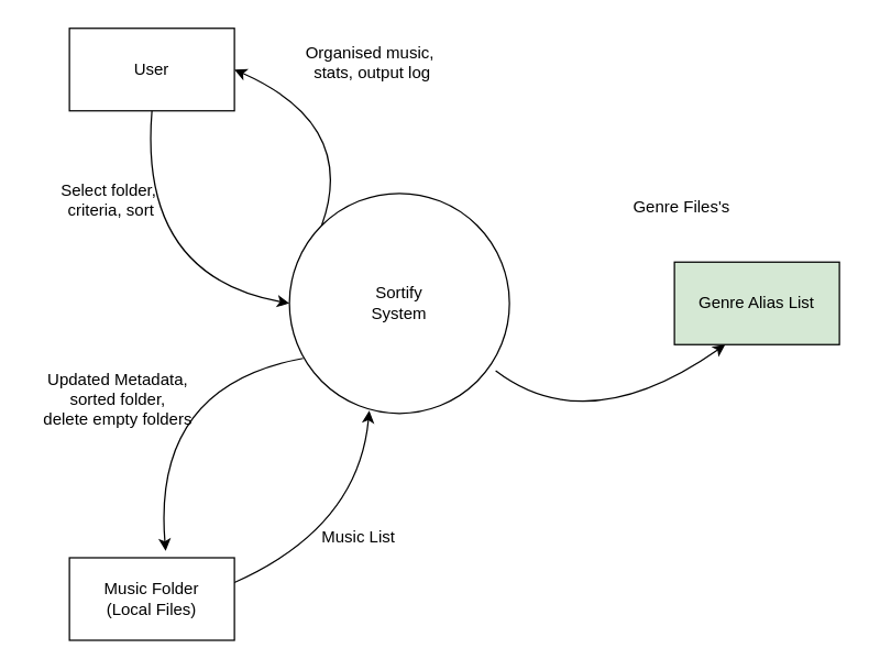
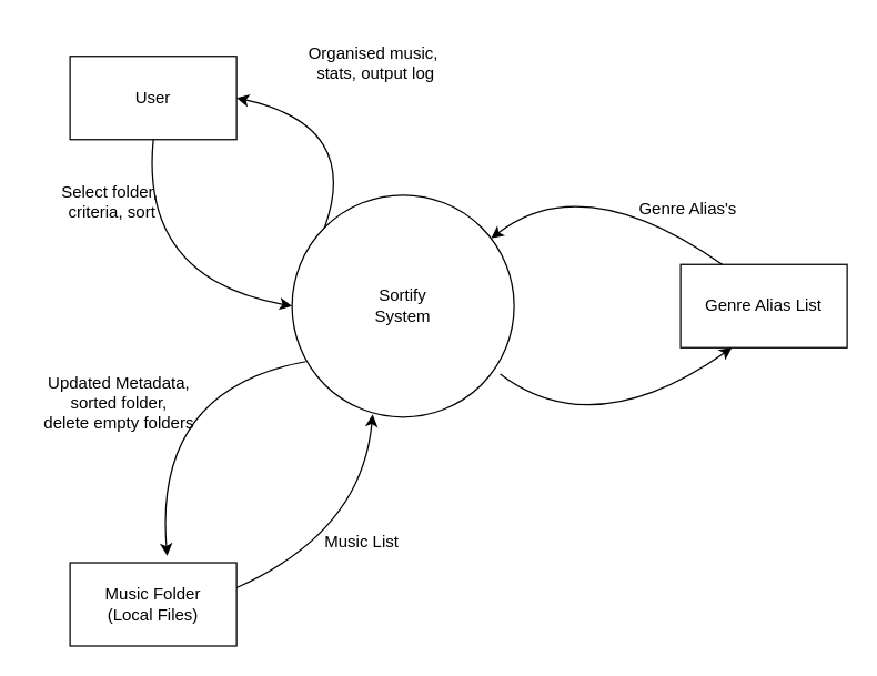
- <mxCell id="2" value="User" style="rounded=0;whiteSpace=wrap;html=1;" vertex="1" parent="1"><mxGeometry x="50" y="20" width="120" height="60" as="geometry" /></mxCell>
+ <mxCell id="2" value="User" style="rounded=0;whiteSpace=wrap;html=1;" vertex="1" parent="1"><mxGeometry x="50" y="40" width="120" height="60" as="geometry" /></mxCell>
- <mxCell id="16" value="Genre Files's" style="text;html=1;align=center;verticalAlign=middle;resizable=0;points=[];autosize=1;strokeColor=none;fillColor=none;" vertex="1" parent="1"><mxGeometry x="450" y="135" width="90" height="30" as="geometry" /></mxCell>
+ <mxCell id="16" value="Genre Alias's" style="text;html=1;align=center;verticalAlign=middle;resizable=0;points=[];autosize=1;strokeColor=none;fillColor=none;" vertex="1" parent="1"><mxGeometry x="450" y="135" width="90" height="30" as="geometry" /></mxCell>
+ <mxCell id="14" value="" style="endArrow=classic;html=1;rounded=0;curved=1;exitX=0.25;exitY=0;exitDx=0;exitDy=0;" edge="1" parent="1" source="13" target="3"><mxGeometry width="50" height="50" relative="1" as="geometry"><mxPoint x="530" y="100" as="sourcePoint" /><mxPoint x="430" y="240" as="targetPoint" /><Array as="points"><mxPoint x="420" y="120" /></Array></mxGeometry></mxCell>
- <mxCell id="13" value="Genre Alias List" style="rounded=0;whiteSpace=wrap;html=1;fillColor=#d5e8d4;" vertex="1" parent="1"><mxGeometry x="490" y="190" width="120" height="60" as="geometry" /></mxCell>
+ <mxCell id="13" value="Genre Alias List" style="rounded=0;whiteSpace=wrap;html=1;" vertex="1" parent="1"><mxGeometry x="490" y="190" width="120" height="60" as="geometry" /></mxCell>
